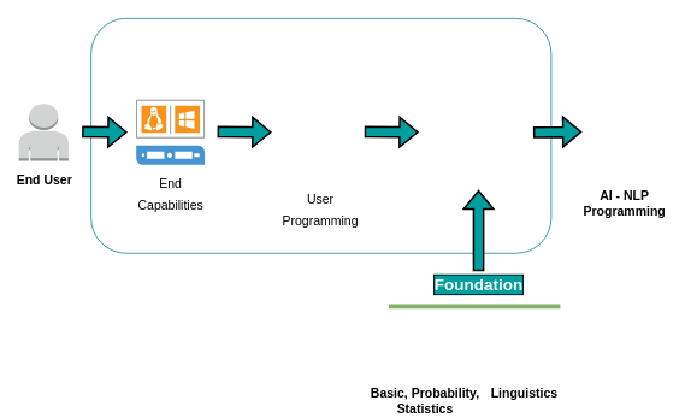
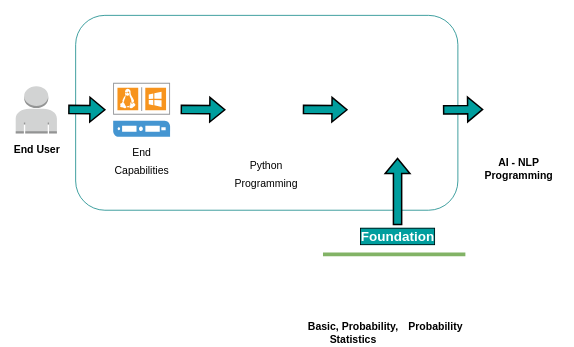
- <mxCell id="5" value="&lt;div&gt;&lt;font style=&quot;font-size: 14px;&quot;&gt;User&lt;/font&gt;&lt;/div&gt;&lt;div&gt;&lt;font style=&quot;font-size: 14px;&quot;&gt;Programming&lt;br&gt;&lt;/font&gt;&lt;/div&gt;" style="shape=image;html=1;verticalAlign=top;verticalLabelPosition=bottom;labelBackgroundColor=#ffffff;imageAspect=0;aspect=fixed;image=https://cdn4.iconfinder.com/data/icons/logos-and-brands/512/267_Python_logo-128.png;fontSize=20;" parent="1" vertex="1"><mxGeometry x="304" y="100.5" width="99" height="99" as="geometry" /></mxCell>
+ <mxCell id="5" value="&lt;div&gt;&lt;font style=&quot;font-size: 14px;&quot;&gt;Python&lt;/font&gt;&lt;/div&gt;&lt;div&gt;&lt;font style=&quot;font-size: 14px;&quot;&gt;Programming&lt;br&gt;&lt;/font&gt;&lt;/div&gt;" style="shape=image;html=1;verticalAlign=top;verticalLabelPosition=bottom;labelBackgroundColor=#ffffff;imageAspect=0;aspect=fixed;image=https://cdn4.iconfinder.com/data/icons/logos-and-brands/512/267_Python_logo-128.png;fontSize=20;" parent="1" vertex="1"><mxGeometry x="304" y="100.5" width="99" height="99" as="geometry" /></mxCell>
- <mxCell id="12" value="&lt;font style=&quot;font-size: 14px&quot;&gt;&lt;b&gt;Linguistics&lt;/b&gt;&lt;/font&gt;" style="shape=image;html=1;verticalAlign=top;verticalLabelPosition=bottom;labelBackgroundColor=#ffffff;imageAspect=0;aspect=fixed;image=https://cdn2.iconfinder.com/data/icons/new-year-resolutions/64/resolutions-06-128.png" parent="1" vertex="1"><mxGeometry x="540" y="340" width="80" height="80" as="geometry" /></mxCell>
+ <mxCell id="12" value="&lt;font style=&quot;font-size: 14px&quot;&gt;&lt;b&gt;Probability&lt;/b&gt;&lt;/font&gt;" style="shape=image;html=1;verticalAlign=top;verticalLabelPosition=bottom;labelBackgroundColor=#ffffff;imageAspect=0;aspect=fixed;image=https://cdn2.iconfinder.com/data/icons/new-year-resolutions/64/resolutions-06-128.png" parent="1" vertex="1"><mxGeometry x="540" y="340" width="80" height="80" as="geometry" /></mxCell>
